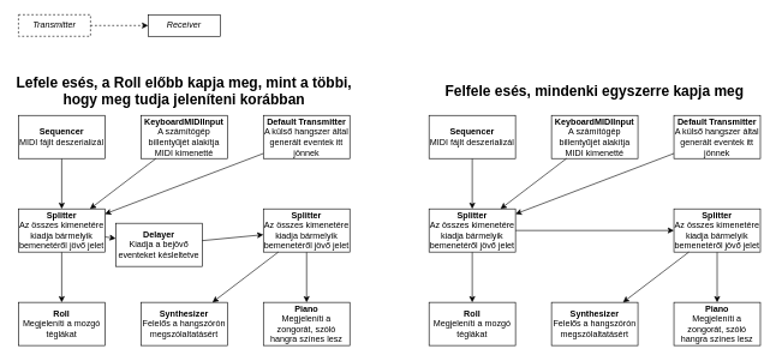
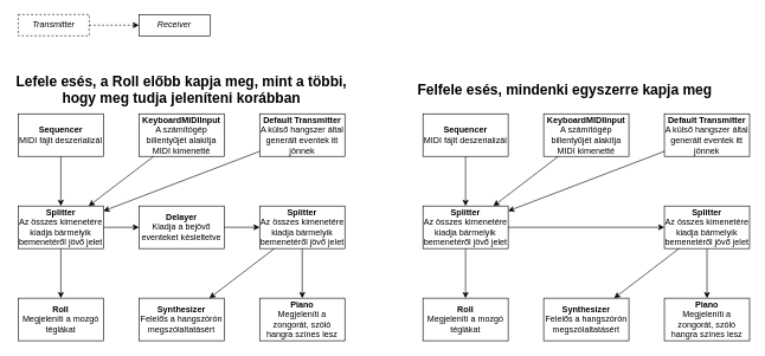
- <mxCell id="10" value="&lt;div&gt;&lt;i&gt;Receiver&lt;/i&gt;&lt;/div&gt;" style="rounded=0;whiteSpace=wrap;html=1;" parent="1" vertex="1"><mxGeometry x="205" y="20" width="100" height="30" as="geometry" /></mxCell>
+ <mxCell id="10" value="&lt;div&gt;&lt;i&gt;Receiver&lt;/i&gt;&lt;/div&gt;" style="rounded=0;whiteSpace=wrap;html=1;" parent="1" vertex="1"><mxGeometry x="195" y="20" width="100" height="30" as="geometry" /></mxCell>
- <mxCell id="17" value="&lt;div align=&quot;center&quot;&gt;&lt;font style=&quot;font-size: 20px;&quot;&gt;&lt;b&gt;Felfele esés, mindenki egyszerre kapja meg &lt;/b&gt;&lt;/font&gt;&lt;/div&gt;" style="text;html=1;strokeColor=none;fillColor=none;align=center;verticalAlign=middle;whiteSpace=wrap;rounded=0;" parent="1" vertex="1"><mxGeometry x="610" y="110" width="430" height="30" as="geometry" /></mxCell>
+ <mxCell id="17" value="&lt;div align=&quot;center&quot;&gt;&lt;font style=&quot;font-size: 20px;&quot;&gt;&lt;b&gt;Felfele esés, mindenki egyszerre kapja meg &lt;/b&gt;&lt;/font&gt;&lt;/div&gt;" style="text;html=1;strokeColor=none;fillColor=none;align=center;verticalAlign=middle;whiteSpace=wrap;rounded=0;" parent="1" vertex="1"><mxGeometry x="580" y="110" width="430" height="30" as="geometry" /></mxCell>
- <mxCell id="11" value="&lt;div&gt;&lt;b&gt;Delayer&lt;/b&gt;&lt;/div&gt;&lt;div&gt;Kiadja a bejövő eventeket késleltetve&lt;br&gt;&lt;/div&gt;" style="rounded=0;whiteSpace=wrap;html=1;" parent="1" vertex="1"><mxGeometry x="160" y="310" width="120" height="60" as="geometry" /></mxCell>
+ <mxCell id="11" value="&lt;div&gt;&lt;b&gt;Delayer&lt;/b&gt;&lt;/div&gt;&lt;div&gt;Kiadja a bejövő eventeket késleltetve&lt;br&gt;&lt;/div&gt;" style="rounded=0;whiteSpace=wrap;html=1;" parent="1" vertex="1"><mxGeometry x="195" y="290" width="120" height="60" as="geometry" /></mxCell>
